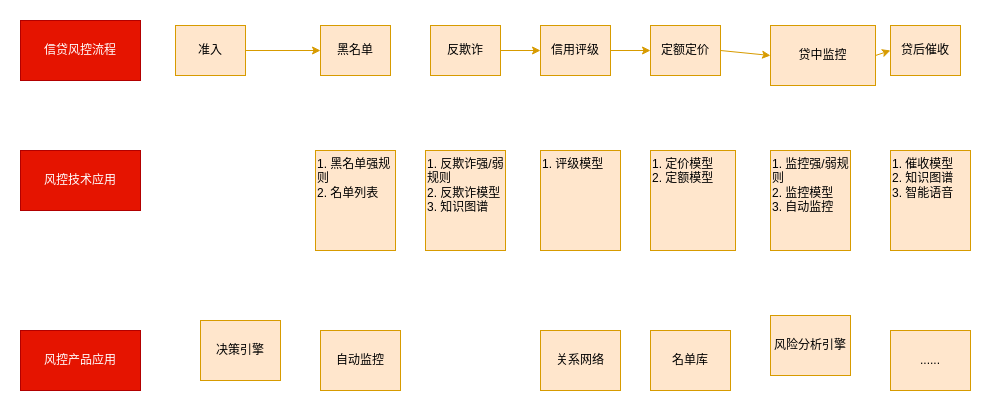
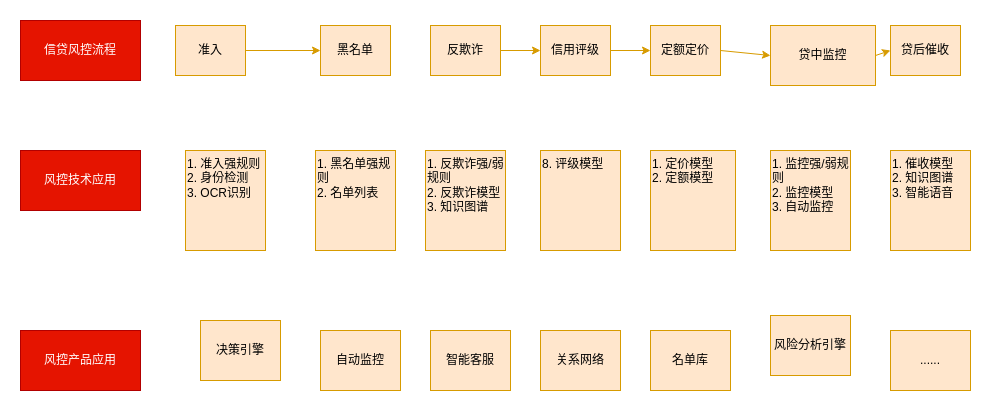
- <mxCell id="20" value="1. 评级模型" style="rounded=0;whiteSpace=wrap;html=1;fillColor=#ffe6cc;strokeColor=#d79b00;verticalAlign=top;align=left;" vertex="1" parent="1"><mxGeometry x="540" y="150" width="80" height="100" as="geometry" /></mxCell>
+ <mxCell id="20" value="8. 评级模型" style="rounded=0;whiteSpace=wrap;html=1;fillColor=#ffe6cc;strokeColor=#d79b00;verticalAlign=top;align=left;" vertex="1" parent="1"><mxGeometry x="540" y="150" width="80" height="100" as="geometry" /></mxCell>
+ <mxCell id="17" value="1. 准入强规则&lt;br&gt;2. 身份检测&lt;br&gt;3. OCR识别" style="rounded=0;whiteSpace=wrap;html=1;fillColor=#ffe6cc;strokeColor=#d79b00;verticalAlign=top;align=left;" vertex="1" parent="1"><mxGeometry x="185" y="150" width="80" height="100" as="geometry" /></mxCell>
+ <mxCell id="26" value="智能客服" style="rounded=0;whiteSpace=wrap;html=1;fillColor=#ffe6cc;strokeColor=#d79b00;verticalAlign=middle;align=center;" vertex="1" parent="1"><mxGeometry x="430" y="330" width="80" height="60" as="geometry" /></mxCell>
